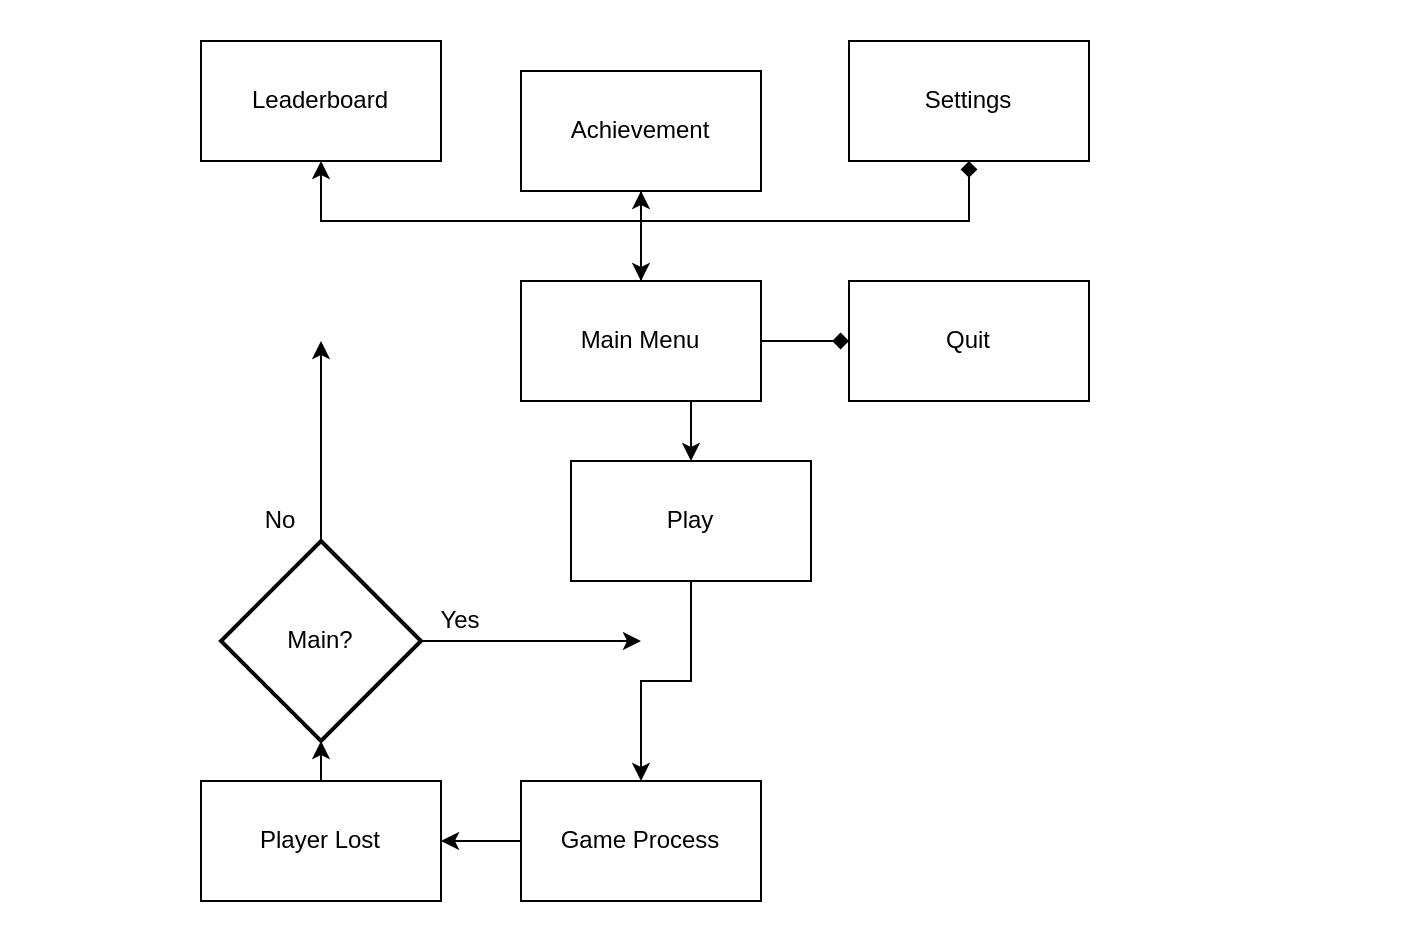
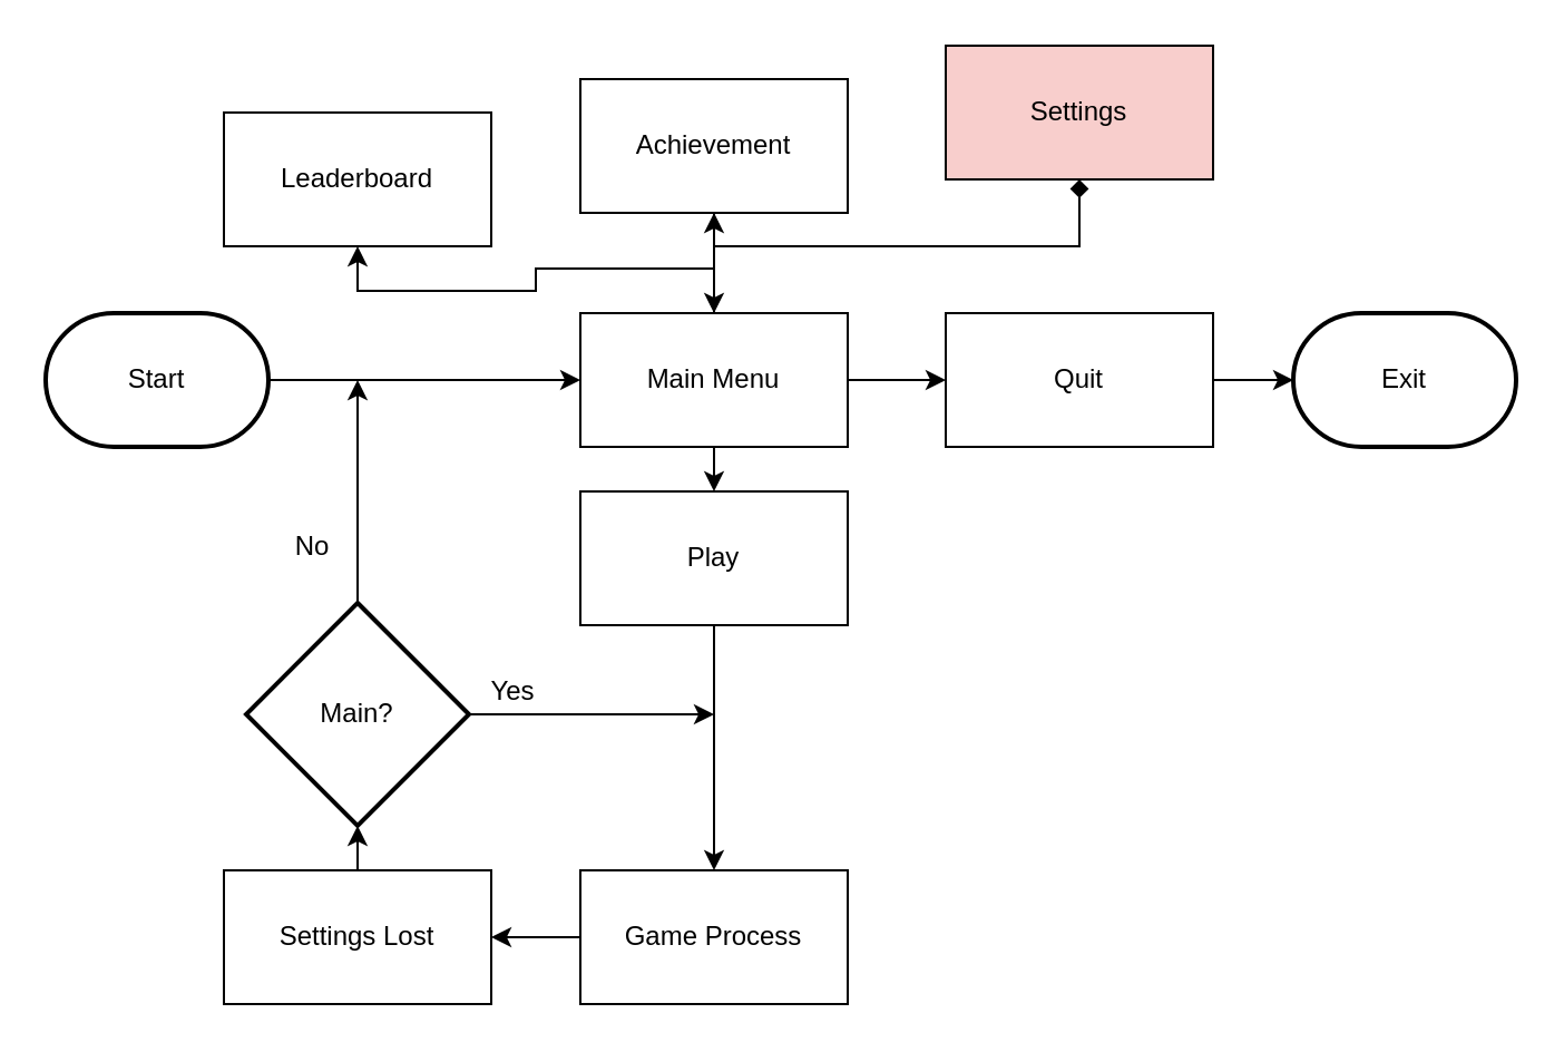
- <mxCell id="15" value="Leaderboard" style="rounded=0;whiteSpace=wrap;html=1;" vertex="1" parent="1"><mxGeometry x="100" y="20" width="120" height="60" as="geometry" /></mxCell>
+ <mxCell id="15" value="Leaderboard" style="rounded=0;whiteSpace=wrap;html=1;" vertex="1" parent="1"><mxGeometry x="100" y="50" width="120" height="60" as="geometry" /></mxCell>
- <mxCell id="12" value="Settings" style="rounded=0;whiteSpace=wrap;html=1;" vertex="1" parent="1"><mxGeometry x="424" y="20" width="120" height="60" as="geometry" /></mxCell>
+ <mxCell id="12" value="Settings" style="rounded=0;whiteSpace=wrap;html=1;fillColor=#f8cecc;" vertex="1" parent="1"><mxGeometry x="424" y="20" width="120" height="60" as="geometry" /></mxCell>
+ <mxCell id="9" value="Start" style="strokeWidth=2;html=1;shape=mxgraph.flowchart.terminator;whiteSpace=wrap;" vertex="1" parent="1"><mxGeometry x="20" y="140" width="100" height="60" as="geometry" /></mxCell>
+ <mxCell id="8" style="edgeStyle=orthogonalEdgeStyle;rounded=0;orthogonalLoop=1;jettySize=auto;html=1;exitX=1;exitY=0.5;exitDx=0;exitDy=0;exitPerimeter=0;entryX=0;entryY=0.5;entryDx=0;entryDy=0;" edge="1" parent="1" source="9" target="7"><mxGeometry relative="1" as="geometry" /></mxCell>
- <mxCell id="5" style="edgeStyle=orthogonalEdgeStyle;rounded=0;orthogonalLoop=1;jettySize=auto;html=1;exitX=1;exitY=0.5;exitDx=0;exitDy=0;entryX=0;entryY=0.5;entryDx=0;entryDy=0;endArrow=diamond;" edge="1" parent="1" source="7" target="17"><mxGeometry relative="1" as="geometry" /></mxCell>
+ <mxCell id="5" style="edgeStyle=orthogonalEdgeStyle;rounded=0;orthogonalLoop=1;jettySize=auto;html=1;exitX=1;exitY=0.5;exitDx=0;exitDy=0;entryX=0;entryY=0.5;entryDx=0;entryDy=0;" edge="1" parent="1" source="7" target="17"><mxGeometry relative="1" as="geometry" /></mxCell>
+ <mxCell id="16" style="edgeStyle=orthogonalEdgeStyle;rounded=0;orthogonalLoop=1;jettySize=auto;html=1;exitX=1;exitY=0.5;exitDx=0;exitDy=0;entryX=0;entryY=0.5;entryDx=0;entryDy=0;entryPerimeter=0;" edge="1" parent="1" source="17" target="18"><mxGeometry relative="1" as="geometry" /></mxCell>
+ <mxCell id="18" value="Exit" style="strokeWidth=2;html=1;shape=mxgraph.flowchart.terminator;whiteSpace=wrap;" vertex="1" parent="1"><mxGeometry x="580" y="140" width="100" height="60" as="geometry" /></mxCell>
- <mxCell id="27" value="No" style="text;html=1;strokeColor=none;fillColor=none;align=center;verticalAlign=middle;whiteSpace=wrap;rounded=0;" vertex="1" parent="1"><mxGeometry x="120" y="250" width="40" height="20" as="geometry" /></mxCell>
+ <mxCell id="27" value="No" style="text;html=1;strokeColor=none;fillColor=none;align=center;verticalAlign=middle;whiteSpace=wrap;rounded=0;" vertex="1" parent="1"><mxGeometry x="120" y="235" width="40" height="20" as="geometry" /></mxCell>
- <mxCell id="11" value="Play" style="rounded=0;whiteSpace=wrap;html=1;" vertex="1" parent="1"><mxGeometry x="285" y="230" width="120" height="60" as="geometry" /></mxCell>
+ <mxCell id="11" value="Play" style="rounded=0;whiteSpace=wrap;html=1;" vertex="1" parent="1"><mxGeometry x="260" y="220" width="120" height="60" as="geometry" /></mxCell>
- <mxCell id="25" value="Player Lost" style="rounded=0;whiteSpace=wrap;html=1;" vertex="1" parent="1"><mxGeometry x="100" y="390" width="120" height="60" as="geometry" /></mxCell>
+ <mxCell id="25" value="Settings Lost" style="rounded=0;whiteSpace=wrap;html=1;" vertex="1" parent="1"><mxGeometry x="100" y="390" width="120" height="60" as="geometry" /></mxCell>
